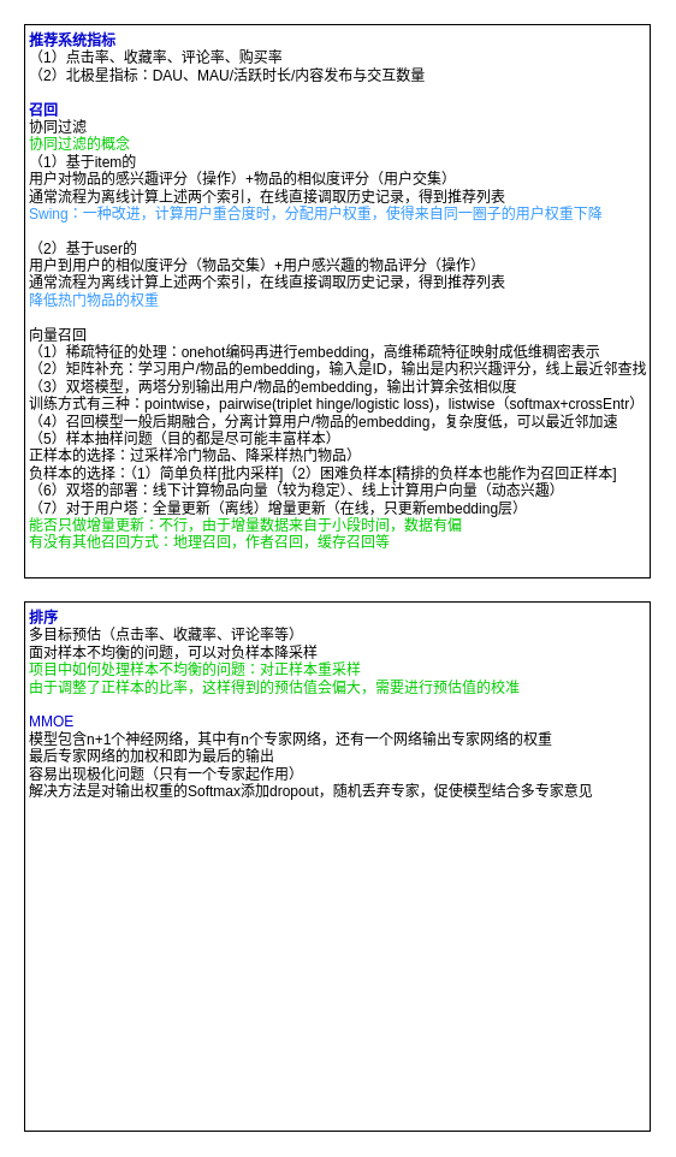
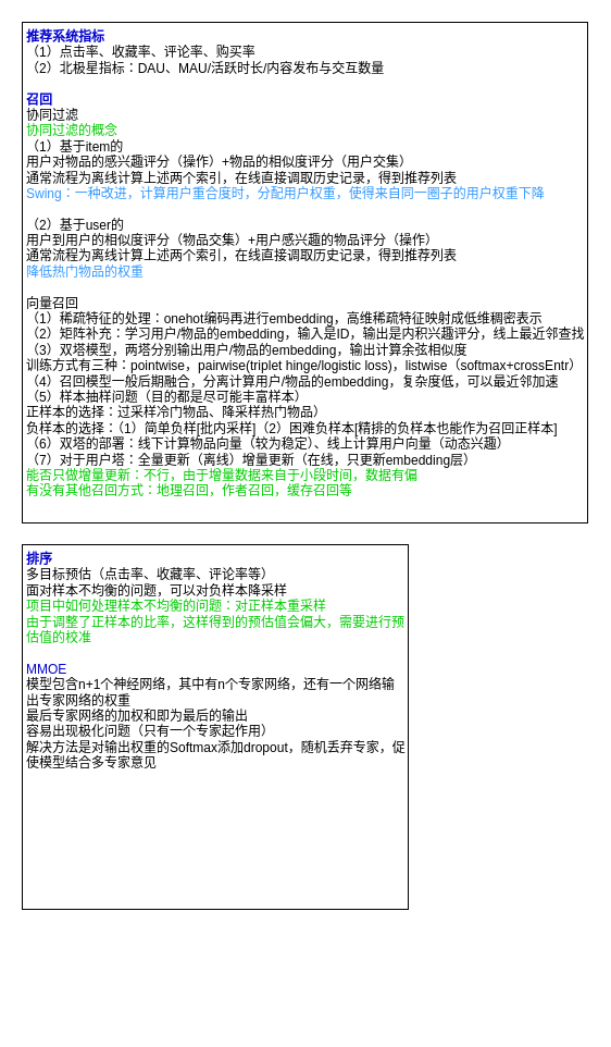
- <mxCell id="3" value="&lt;div&gt;&lt;font color=&quot;#0000cc&quot;&gt;&lt;b&gt;排序&lt;/b&gt;&lt;/font&gt;&lt;/div&gt;&lt;div&gt;多目标预估（点击率、收藏率、评论率等）&lt;/div&gt;&lt;div&gt;面对样本不均衡的问题，可以对负样本降采样&lt;/div&gt;&lt;div&gt;&lt;font color=&quot;#00cc00&quot;&gt;项目中如何处理样本不均衡的问题：对正样本重采样&lt;/font&gt;&lt;/div&gt;&lt;div&gt;&lt;font color=&quot;#00cc00&quot;&gt;由于调整了正样本的比率，这样得到的预估值会偏大，需要进行预估值的校准&lt;/font&gt;&lt;/div&gt;&lt;div&gt;&lt;br&gt;&lt;/div&gt;&lt;div&gt;&lt;font color=&quot;#0000cc&quot;&gt;MMOE&lt;/font&gt;&lt;/div&gt;&lt;div&gt;模型包含n+1个神经网络，其中有n个专家网络，还有一个网络输出专家网络的权重&lt;/div&gt;&lt;div&gt;最后专家网络的加权和即为最后的输出&lt;/div&gt;&lt;div&gt;容易出现极化问题（只有一个专家起作用）&lt;/div&gt;&lt;div&gt;解决方法是对输出权重的Softmax添加dropout，随机丢弃专家，促使模型结合多专家意见&lt;/div&gt;&lt;div&gt;&lt;br&gt;&lt;/div&gt;" style="rounded=0;whiteSpace=wrap;html=1;align=left;verticalAlign=top;spacingLeft=2;" vertex="1" parent="1"><mxGeometry x="20" y="500" width="520" height="440" as="geometry" /></mxCell>
+ <mxCell id="3" value="&lt;div&gt;&lt;font color=&quot;#0000cc&quot;&gt;&lt;b&gt;排序&lt;/b&gt;&lt;/font&gt;&lt;/div&gt;&lt;div&gt;多目标预估（点击率、收藏率、评论率等）&lt;/div&gt;&lt;div&gt;面对样本不均衡的问题，可以对负样本降采样&lt;/div&gt;&lt;div&gt;&lt;font color=&quot;#00cc00&quot;&gt;项目中如何处理样本不均衡的问题：对正样本重采样&lt;/font&gt;&lt;/div&gt;&lt;div&gt;&lt;font color=&quot;#00cc00&quot;&gt;由于调整了正样本的比率，这样得到的预估值会偏大，需要进行预估值的校准&lt;/font&gt;&lt;/div&gt;&lt;div&gt;&lt;br&gt;&lt;/div&gt;&lt;div&gt;&lt;font color=&quot;#0000cc&quot;&gt;MMOE&lt;/font&gt;&lt;/div&gt;&lt;div&gt;模型包含n+1个神经网络，其中有n个专家网络，还有一个网络输出专家网络的权重&lt;/div&gt;&lt;div&gt;最后专家网络的加权和即为最后的输出&lt;/div&gt;&lt;div&gt;容易出现极化问题（只有一个专家起作用）&lt;/div&gt;&lt;div&gt;解决方法是对输出权重的Softmax添加dropout，随机丢弃专家，促使模型结合多专家意见&lt;/div&gt;&lt;div&gt;&lt;br&gt;&lt;/div&gt;" style="rounded=0;whiteSpace=wrap;html=1;align=left;verticalAlign=top;spacingLeft=2;" vertex="1" parent="1"><mxGeometry x="20" y="500" width="355" height="335" as="geometry" /></mxCell>
